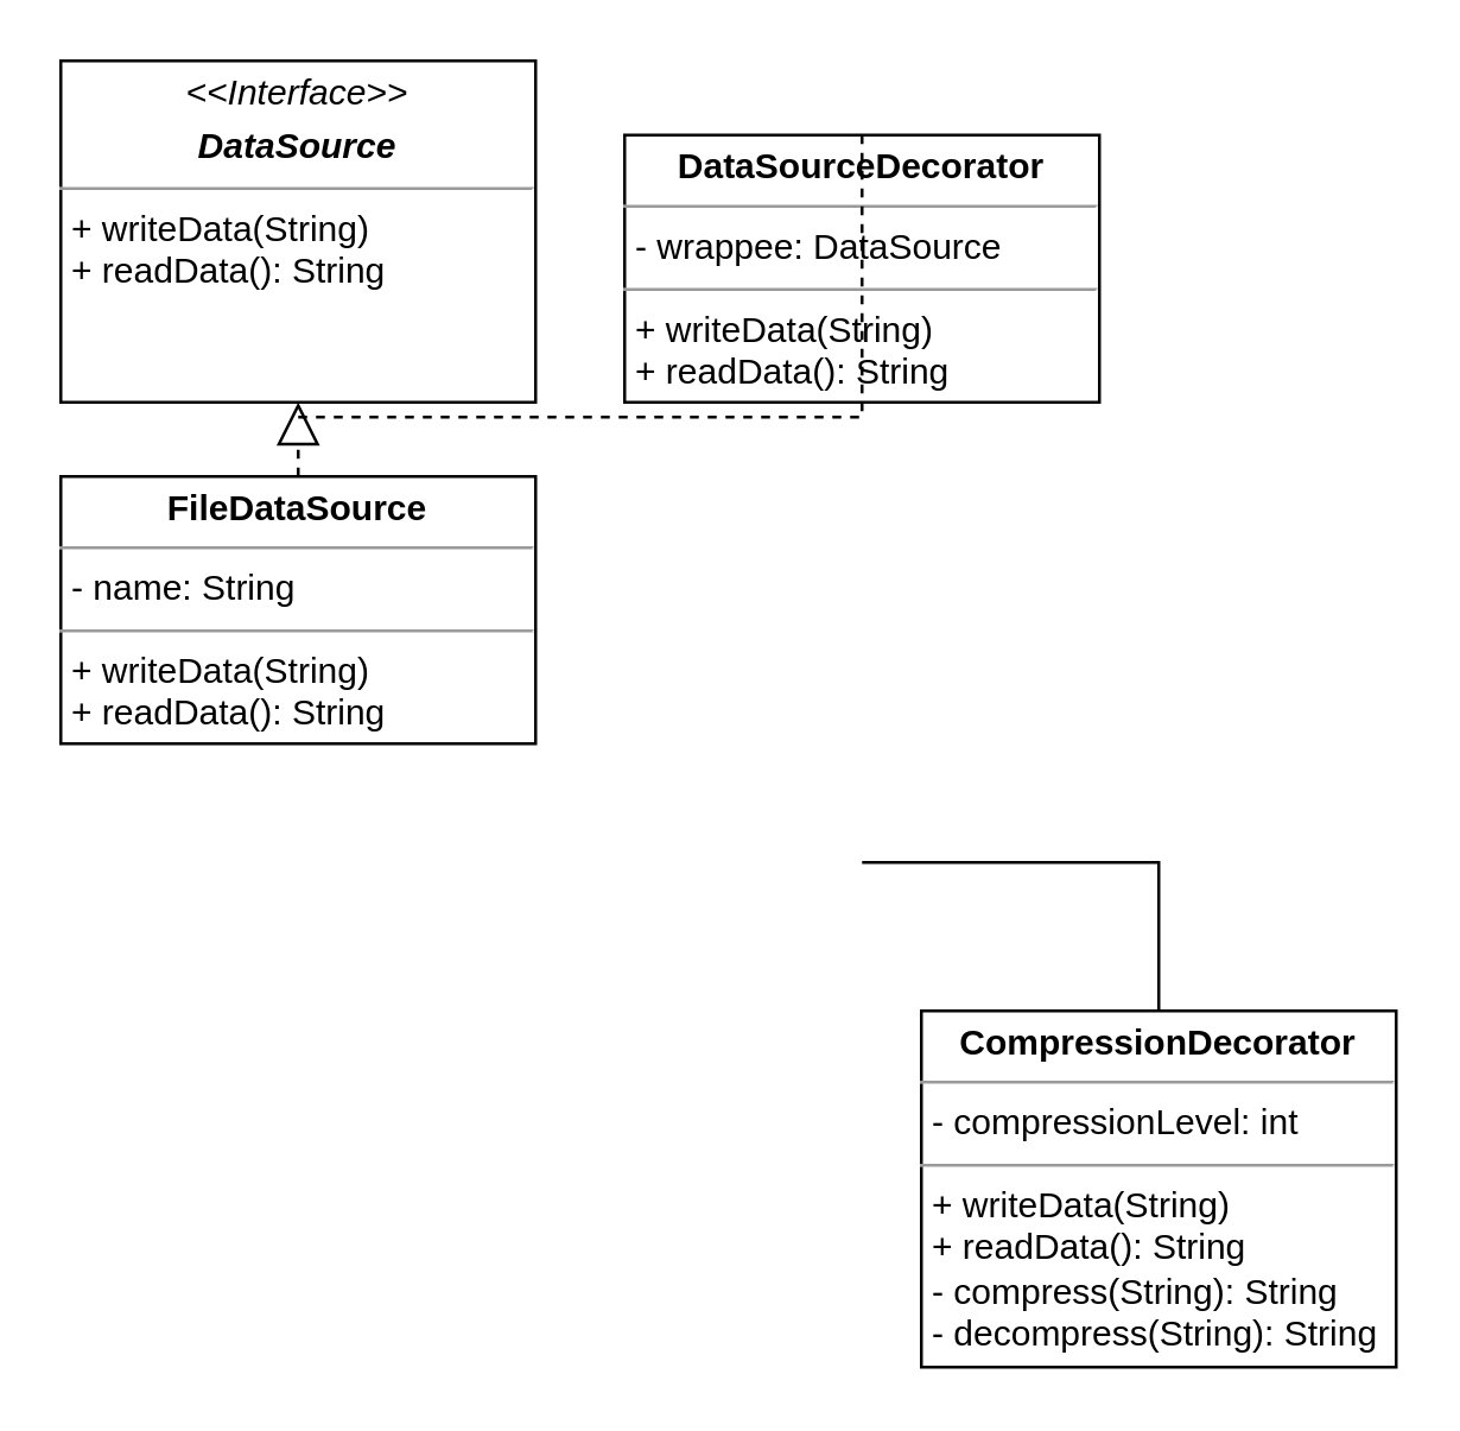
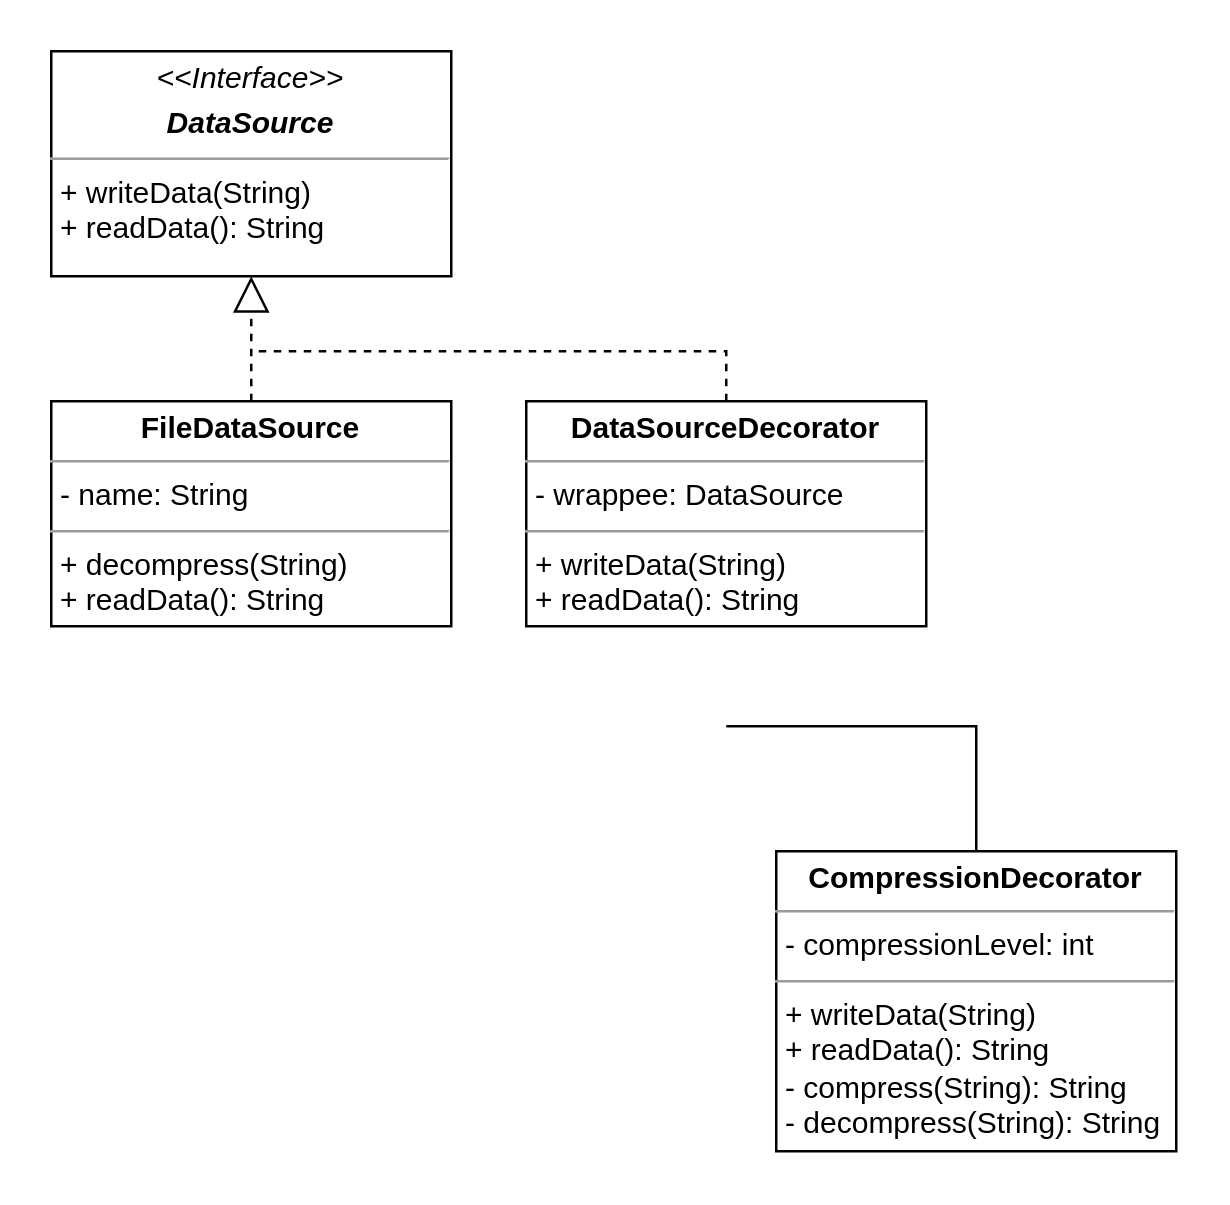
- <mxCell id="2" value="&lt;p style=&quot;margin:0px;margin-top:4px;text-align:center;&quot;&gt;&lt;i&gt;&amp;lt;&amp;lt;Interface&amp;gt;&amp;gt;&lt;/i&gt;&lt;br&gt;&lt;/p&gt;&lt;p style=&quot;margin:0px;margin-top:4px;text-align:center;&quot;&gt;&lt;i&gt;&lt;b&gt;DataSource&lt;/b&gt;&lt;/i&gt;&lt;/p&gt;&lt;hr size=&quot;1&quot;&gt;&lt;p style=&quot;margin:0px;margin-left:4px;&quot;&gt;+ writeData(String)&lt;br&gt;+ readData(): String&lt;/p&gt;" style="verticalAlign=top;align=left;overflow=fill;fontSize=12;fontFamily=Helvetica;html=1;" vertex="1" parent="1"><mxGeometry x="20" y="20" width="160" height="115" as="geometry" /></mxCell>
+ <mxCell id="2" value="&lt;p style=&quot;margin:0px;margin-top:4px;text-align:center;&quot;&gt;&lt;i&gt;&amp;lt;&amp;lt;Interface&amp;gt;&amp;gt;&lt;/i&gt;&lt;br&gt;&lt;/p&gt;&lt;p style=&quot;margin:0px;margin-top:4px;text-align:center;&quot;&gt;&lt;i&gt;&lt;b&gt;DataSource&lt;/b&gt;&lt;/i&gt;&lt;/p&gt;&lt;hr size=&quot;1&quot;&gt;&lt;p style=&quot;margin:0px;margin-left:4px;&quot;&gt;+ writeData(String)&lt;br&gt;+ readData(): String&lt;/p&gt;" style="verticalAlign=top;align=left;overflow=fill;fontSize=12;fontFamily=Helvetica;html=1;" vertex="1" parent="1"><mxGeometry x="20" y="20" width="160" height="90" as="geometry" /></mxCell>
- <mxCell id="4" value="&lt;p style=&quot;margin:0px;margin-top:4px;text-align:center;&quot;&gt;&lt;b&gt;DataSourceDecorator&lt;/b&gt;&lt;/p&gt;&lt;hr size=&quot;1&quot;&gt;&lt;p style=&quot;margin:0px;margin-left:4px;&quot;&gt;- wrappee: DataSource&lt;/p&gt;&lt;hr size=&quot;1&quot;&gt;&lt;p style=&quot;border-color: var(--border-color); margin: 0px 0px 0px 4px;&quot;&gt;+ writeData(String)&lt;br style=&quot;border-color: var(--border-color);&quot;&gt;+ readData(): String&lt;/p&gt;" style="verticalAlign=top;align=left;overflow=fill;fontSize=12;fontFamily=Helvetica;html=1;" vertex="1" parent="1"><mxGeometry x="210" y="45" width="160" height="90" as="geometry" /></mxCell>
+ <mxCell id="4" value="&lt;p style=&quot;margin:0px;margin-top:4px;text-align:center;&quot;&gt;&lt;b&gt;DataSourceDecorator&lt;/b&gt;&lt;/p&gt;&lt;hr size=&quot;1&quot;&gt;&lt;p style=&quot;margin:0px;margin-left:4px;&quot;&gt;- wrappee: DataSource&lt;/p&gt;&lt;hr size=&quot;1&quot;&gt;&lt;p style=&quot;border-color: var(--border-color); margin: 0px 0px 0px 4px;&quot;&gt;+ writeData(String)&lt;br style=&quot;border-color: var(--border-color);&quot;&gt;+ readData(): String&lt;/p&gt;" style="verticalAlign=top;align=left;overflow=fill;fontSize=12;fontFamily=Helvetica;html=1;" vertex="1" parent="1"><mxGeometry x="210" y="160" width="160" height="90" as="geometry" /></mxCell>
- <mxCell id="3" value="&lt;p style=&quot;margin:0px;margin-top:4px;text-align:center;&quot;&gt;&lt;b&gt;FileDataSource&lt;/b&gt;&lt;/p&gt;&lt;hr size=&quot;1&quot;&gt;&lt;p style=&quot;margin:0px;margin-left:4px;&quot;&gt;- name: String&lt;/p&gt;&lt;hr size=&quot;1&quot;&gt;&lt;p style=&quot;border-color: var(--border-color); margin: 0px 0px 0px 4px;&quot;&gt;+ writeData(String)&lt;br style=&quot;border-color: var(--border-color);&quot;&gt;+ readData(): String&lt;/p&gt;" style="verticalAlign=top;align=left;overflow=fill;fontSize=12;fontFamily=Helvetica;html=1;" vertex="1" parent="1"><mxGeometry x="20" y="160" width="160" height="90" as="geometry" /></mxCell>
+ <mxCell id="3" value="&lt;p style=&quot;margin:0px;margin-top:4px;text-align:center;&quot;&gt;&lt;b&gt;FileDataSource&lt;/b&gt;&lt;/p&gt;&lt;hr size=&quot;1&quot;&gt;&lt;p style=&quot;margin:0px;margin-left:4px;&quot;&gt;- name: String&lt;/p&gt;&lt;hr size=&quot;1&quot;&gt;&lt;p style=&quot;border-color: var(--border-color); margin: 0px 0px 0px 4px;&quot;&gt;+ decompress(String)&lt;br style=&quot;border-color: var(--border-color);&quot;&gt;+ readData(): String&lt;/p&gt;" style="verticalAlign=top;align=left;overflow=fill;fontSize=12;fontFamily=Helvetica;html=1;" vertex="1" parent="1"><mxGeometry x="20" y="160" width="160" height="90" as="geometry" /></mxCell>
